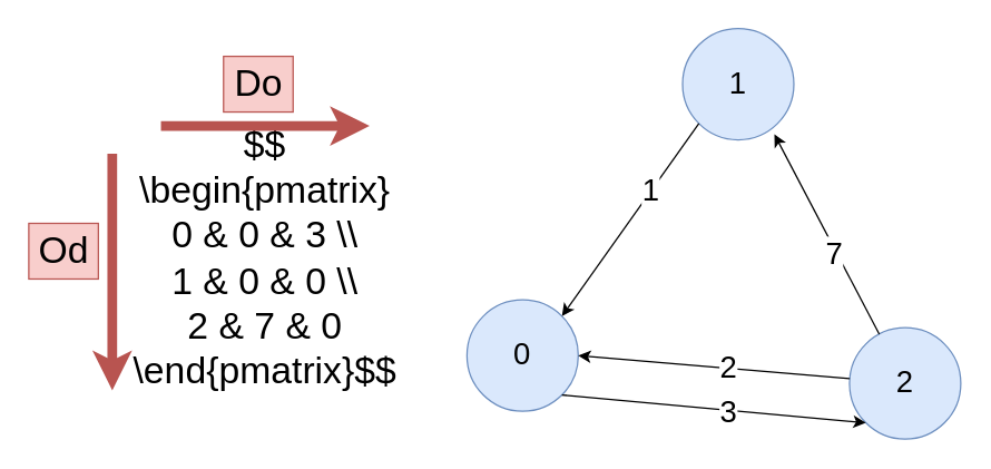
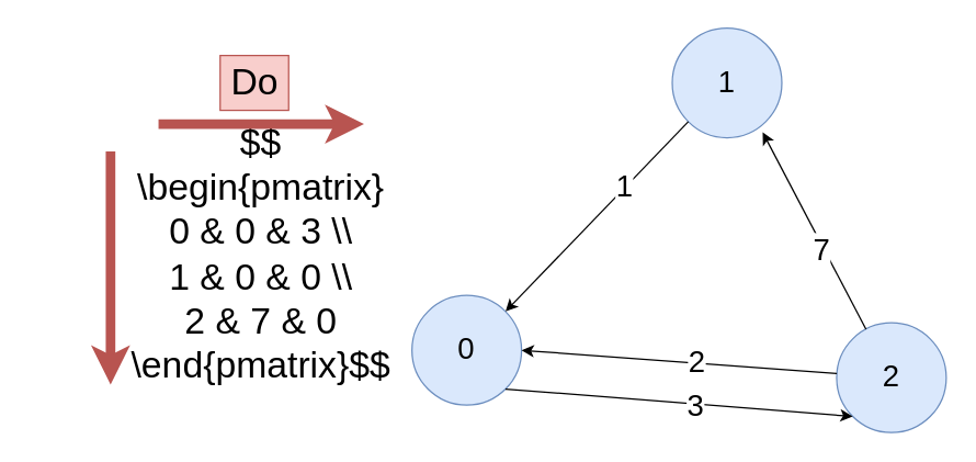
- <mxCell id="15" value="Od" style="text;html=1;align=center;verticalAlign=middle;resizable=0;points=[];autosize=1;fontSize=27;fillColor=#f8cecc;strokeColor=#b85450;" parent="1" vertex="1"><mxGeometry x="20" y="160" width="50" height="40" as="geometry" /></mxCell>
- <mxCell id="5" value="0" style="ellipse;whiteSpace=wrap;html=1;aspect=fixed;fontSize=22;fillColor=#dae8fc;strokeColor=#6c8ebf;" parent="1" vertex="1"><mxGeometry x="335" y="215" width="80" height="80" as="geometry" /></mxCell>
+ <mxCell id="5" value="0" style="ellipse;whiteSpace=wrap;html=1;aspect=fixed;fontSize=22;fillColor=#dae8fc;strokeColor=#6c8ebf;" parent="1" vertex="1"><mxGeometry x="300" y="215" width="80" height="80" as="geometry" /></mxCell>
